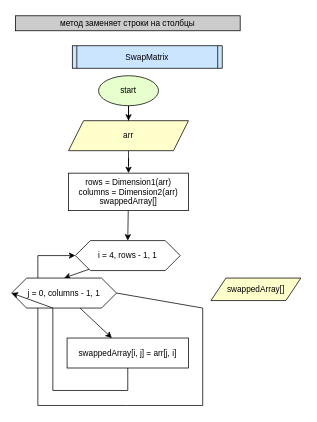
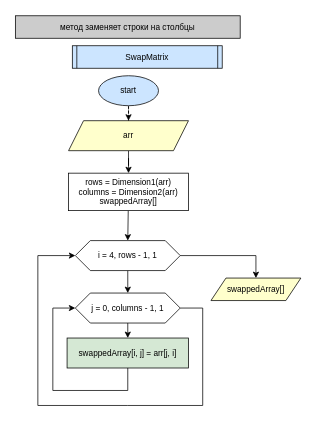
- <mxCell id="9" value="метод заменяет строки на столбцы" style="rounded=0;whiteSpace=wrap;html=1;fillColor=#CCCCCC;fontSize=11;strokeColor=#000000;fontColor=#000000;labelBackgroundColor=none;endArrow=classic;" vertex="1" parent="1"><mxGeometry x="20" y="20" width="300" height="20" as="geometry" /></mxCell>
+ <mxCell id="9" value="метод заменяет строки на столбцы" style="rounded=0;whiteSpace=wrap;html=1;fillColor=#CCCCCC;fontSize=11;strokeColor=#000000;fontColor=#000000;labelBackgroundColor=none;endArrow=classic;" vertex="1" parent="1"><mxGeometry x="20" y="20" width="300" height="30" as="geometry" /></mxCell>
- <mxCell id="3" value="start" style="ellipse;whiteSpace=wrap;html=1;fillColor=#E6FFCC;fontSize=11;strokeColor=#000000;fontColor=#000000;rounded=0;labelBackgroundColor=none;endArrow=classic;" vertex="1" parent="1"><mxGeometry x="131" y="100" width="80" height="40" as="geometry" /></mxCell>
+ <mxCell id="3" value="start" style="ellipse;whiteSpace=wrap;html=1;fillColor=#cce5ff;fontSize=11;strokeColor=#000000;fontColor=#000000;rounded=0;labelBackgroundColor=none;endArrow=classic;" vertex="1" parent="1"><mxGeometry x="131" y="100" width="80" height="40" as="geometry" /></mxCell>
- <mxCell id="2" value="" style="edgeStyle=orthogonalEdgeStyle;rounded=0;orthogonalLoop=1;jettySize=auto;html=1;entryX=0.5;entryY=0;entryDx=0;entryDy=0;fillColor=#FFFFFF;strokeColor=#000000;fontColor=#000000;labelBackgroundColor=none;" edge="1" parent="1" source="3" target="6"><mxGeometry relative="1" as="geometry"><mxPoint x="171.029" y="150" as="targetPoint" /></mxGeometry></mxCell>
+ <mxCell id="2" value="" style="edgeStyle=orthogonalEdgeStyle;rounded=0;orthogonalLoop=1;jettySize=auto;html=1;entryX=0.5;entryY=0;entryDx=0;entryDy=0;fillColor=#FFFFFF;strokeColor=#000000;fontColor=#000000;labelBackgroundColor=none;dashed=1;" edge="1" parent="1" source="3" target="6"><mxGeometry relative="1" as="geometry"><mxPoint x="171.029" y="150" as="targetPoint" /></mxGeometry></mxCell>
+ <mxCell id="11" style="edgeStyle=none;rounded=0;orthogonalLoop=1;jettySize=auto;html=1;exitX=1;exitY=0.5;exitDx=0;exitDy=0;fillColor=#FFFFFF;strokeColor=#000000;fontColor=#000000;labelBackgroundColor=none;" edge="1" parent="1" source="12" target="18"><mxGeometry relative="1" as="geometry"><Array as="points"><mxPoint x="341" y="340" /></Array></mxGeometry></mxCell>
- <mxCell id="15" value="j = 0, columns - 1, 1" style="shape=hexagon;perimeter=hexagonPerimeter2;whiteSpace=wrap;html=1;fixedSize=1;fontSize=11;rounded=0;fillColor=#FFFFFF;strokeColor=#000000;fontColor=#000000;labelBackgroundColor=none;endArrow=classic;" vertex="1" parent="1"><mxGeometry x="15" y="370" width="140" height="40" as="geometry" /></mxCell>
+ <mxCell id="15" value="j = 0, columns - 1, 1" style="shape=hexagon;perimeter=hexagonPerimeter2;whiteSpace=wrap;html=1;fixedSize=1;fontSize=11;rounded=0;fillColor=#FFFFFF;strokeColor=#000000;fontColor=#000000;labelBackgroundColor=none;endArrow=classic;" vertex="1" parent="1"><mxGeometry x="100" y="390" width="140" height="40" as="geometry" /></mxCell>
- <mxCell id="17" value="swappedArray[i, j] = arr[j, i]" style="whiteSpace=wrap;html=1;rounded=0;fontSize=11;fillColor=#FFFFFF;strokeColor=#000000;fontColor=#000000;labelBackgroundColor=none;endArrow=classic;" vertex="1" parent="1"><mxGeometry x="89" y="450" width="162" height="40" as="geometry" /></mxCell>
+ <mxCell id="17" value="swappedArray[i, j] = arr[j, i]" style="whiteSpace=wrap;html=1;rounded=0;fontSize=11;fillColor=#d5e8d4;strokeColor=#000000;fontColor=#000000;labelBackgroundColor=none;endArrow=classic;" vertex="1" parent="1"><mxGeometry x="89" y="450" width="162" height="40" as="geometry" /></mxCell>
